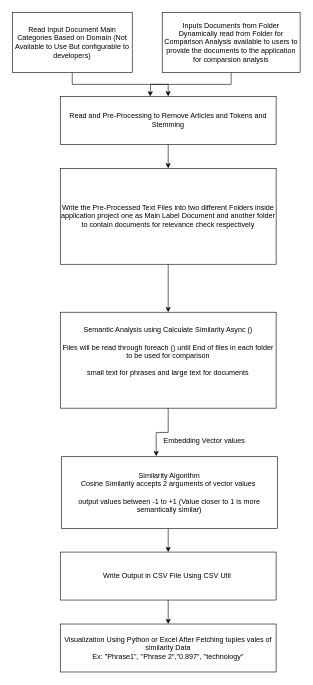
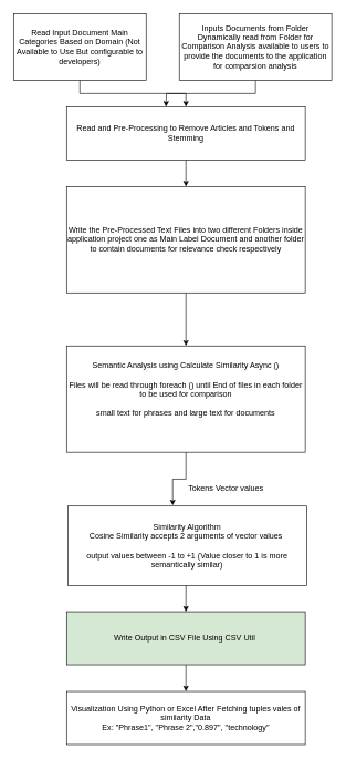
- <mxCell id="13" value="Embedding Vector values" style="text;html=1;align=center;verticalAlign=middle;resizable=0;points=[];autosize=1;strokeColor=none;fillColor=none;" vertex="1" parent="1"><mxGeometry x="260" y="720" width="160" height="30" as="geometry" /></mxCell>
+ <mxCell id="13" value="Tokens Vector values" style="text;html=1;align=center;verticalAlign=middle;resizable=0;points=[];autosize=1;strokeColor=none;fillColor=none;" vertex="1" parent="1"><mxGeometry x="260" y="720" width="160" height="30" as="geometry" /></mxCell>
- <mxCell id="15" value="Write Output in CSV File Using CSV Util&amp;nbsp;" style="rounded=0;whiteSpace=wrap;html=1;" vertex="1" parent="1"><mxGeometry x="100" y="920" width="360" height="80" as="geometry" /></mxCell>
+ <mxCell id="15" value="Write Output in CSV File Using CSV Util&amp;nbsp;" style="rounded=0;whiteSpace=wrap;html=1;fillColor=#d5e8d4;" vertex="1" parent="1"><mxGeometry x="100" y="920" width="360" height="80" as="geometry" /></mxCell>
